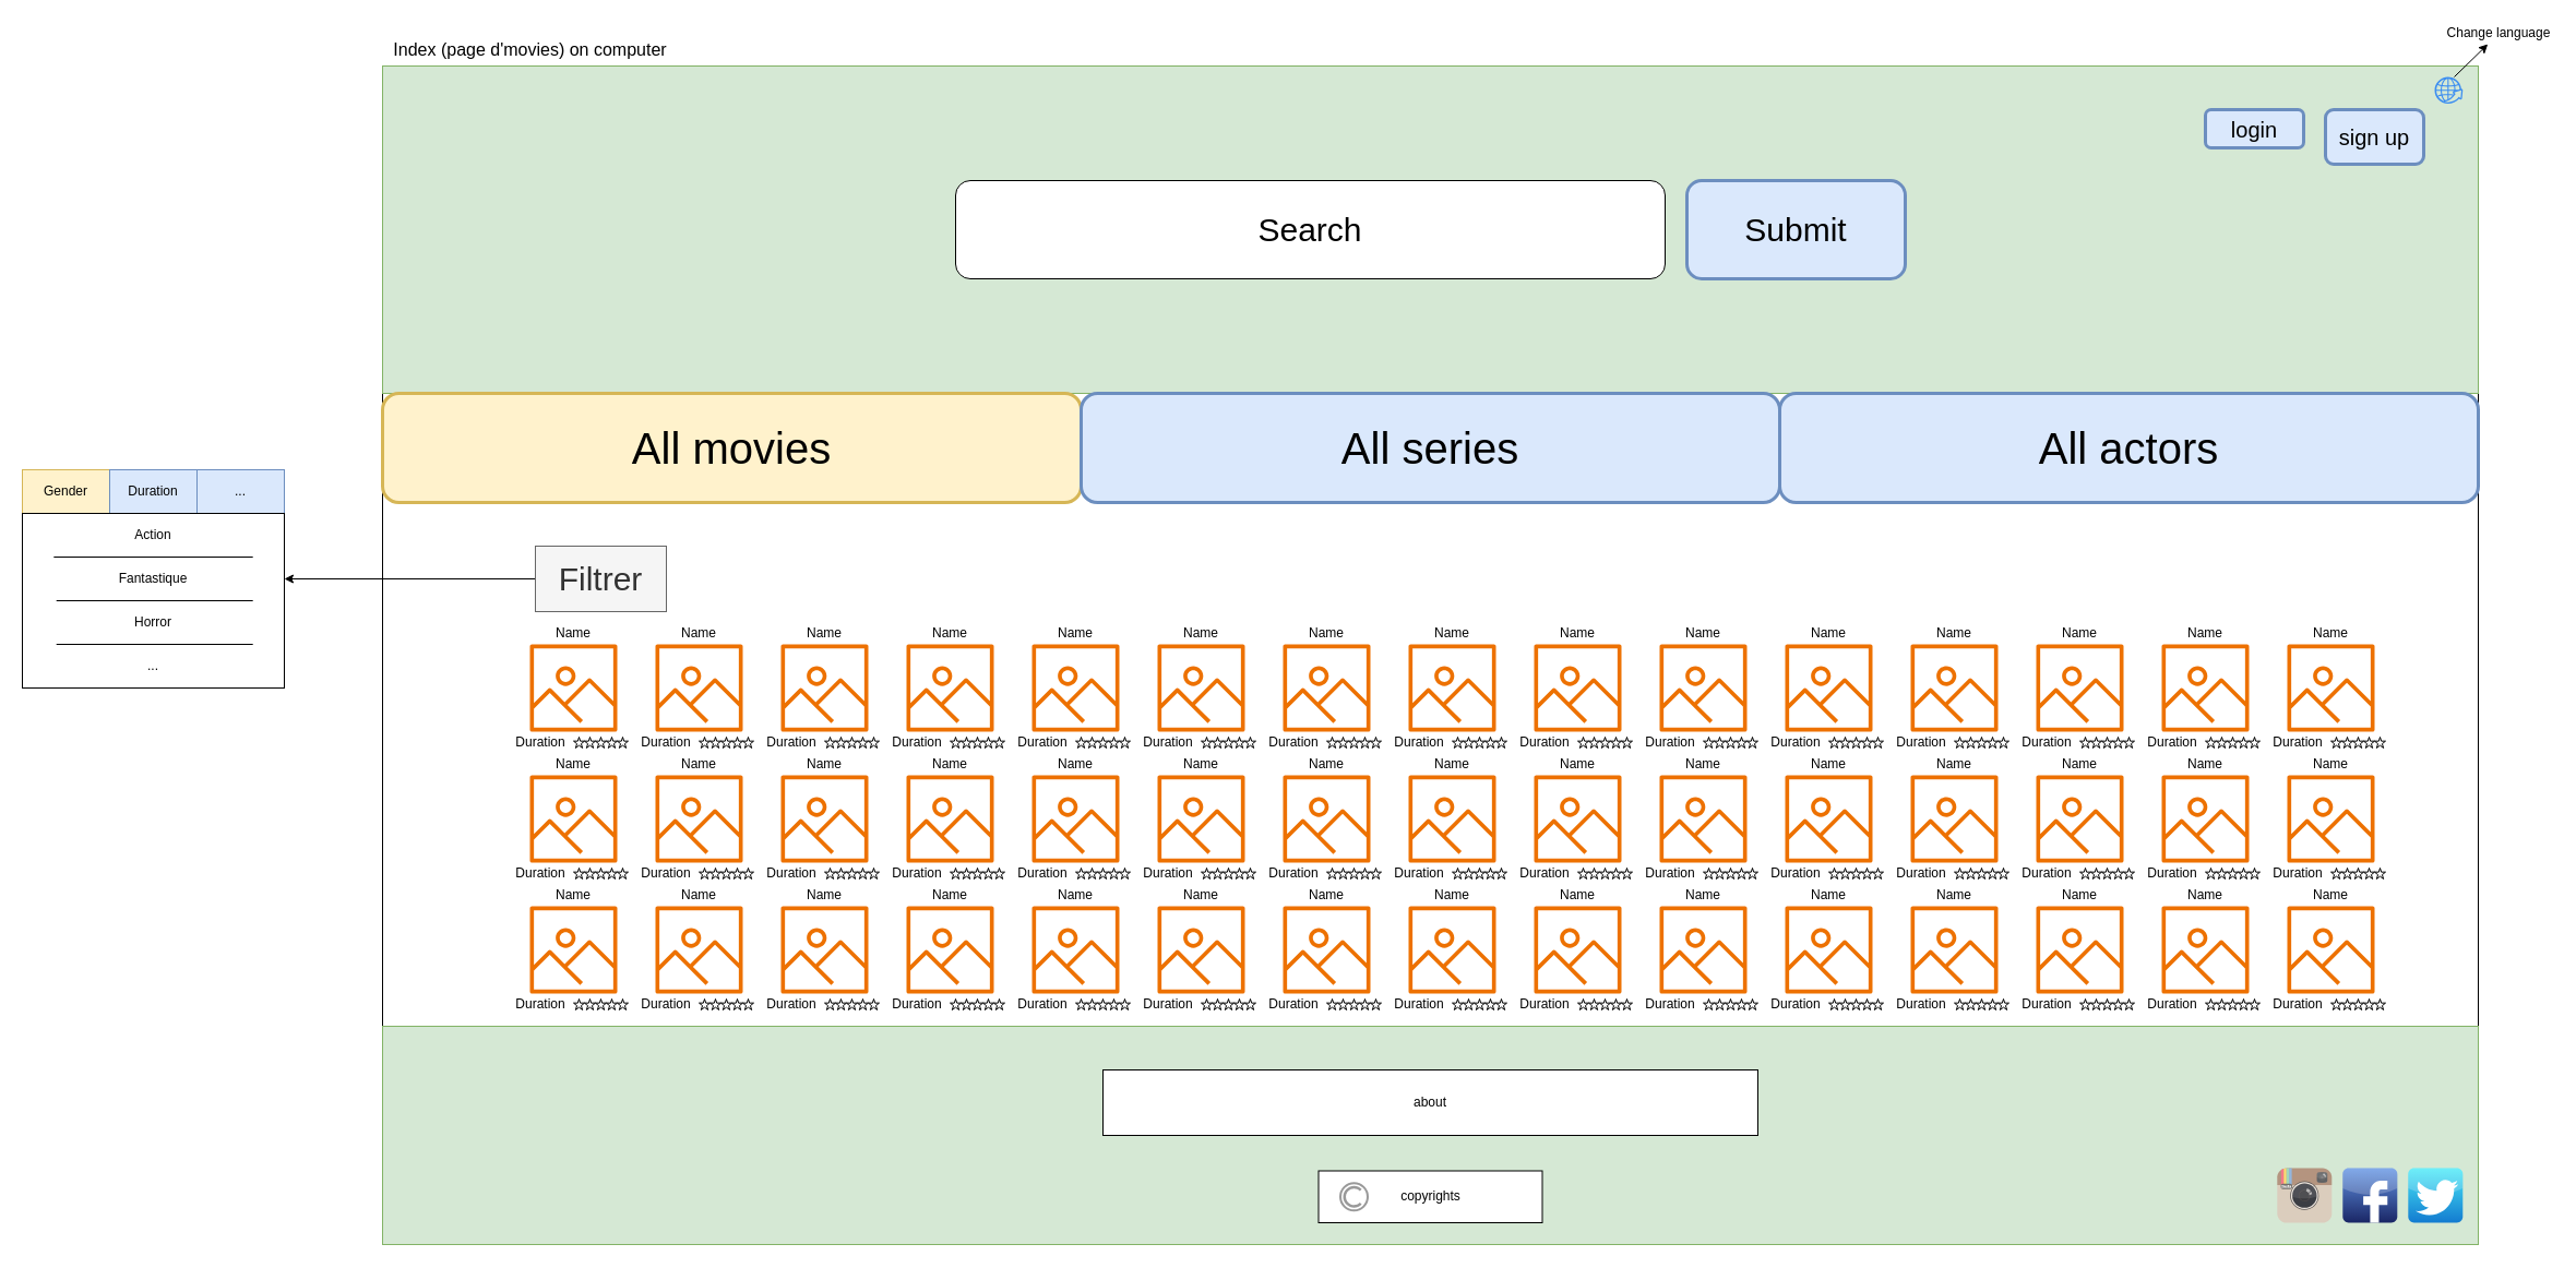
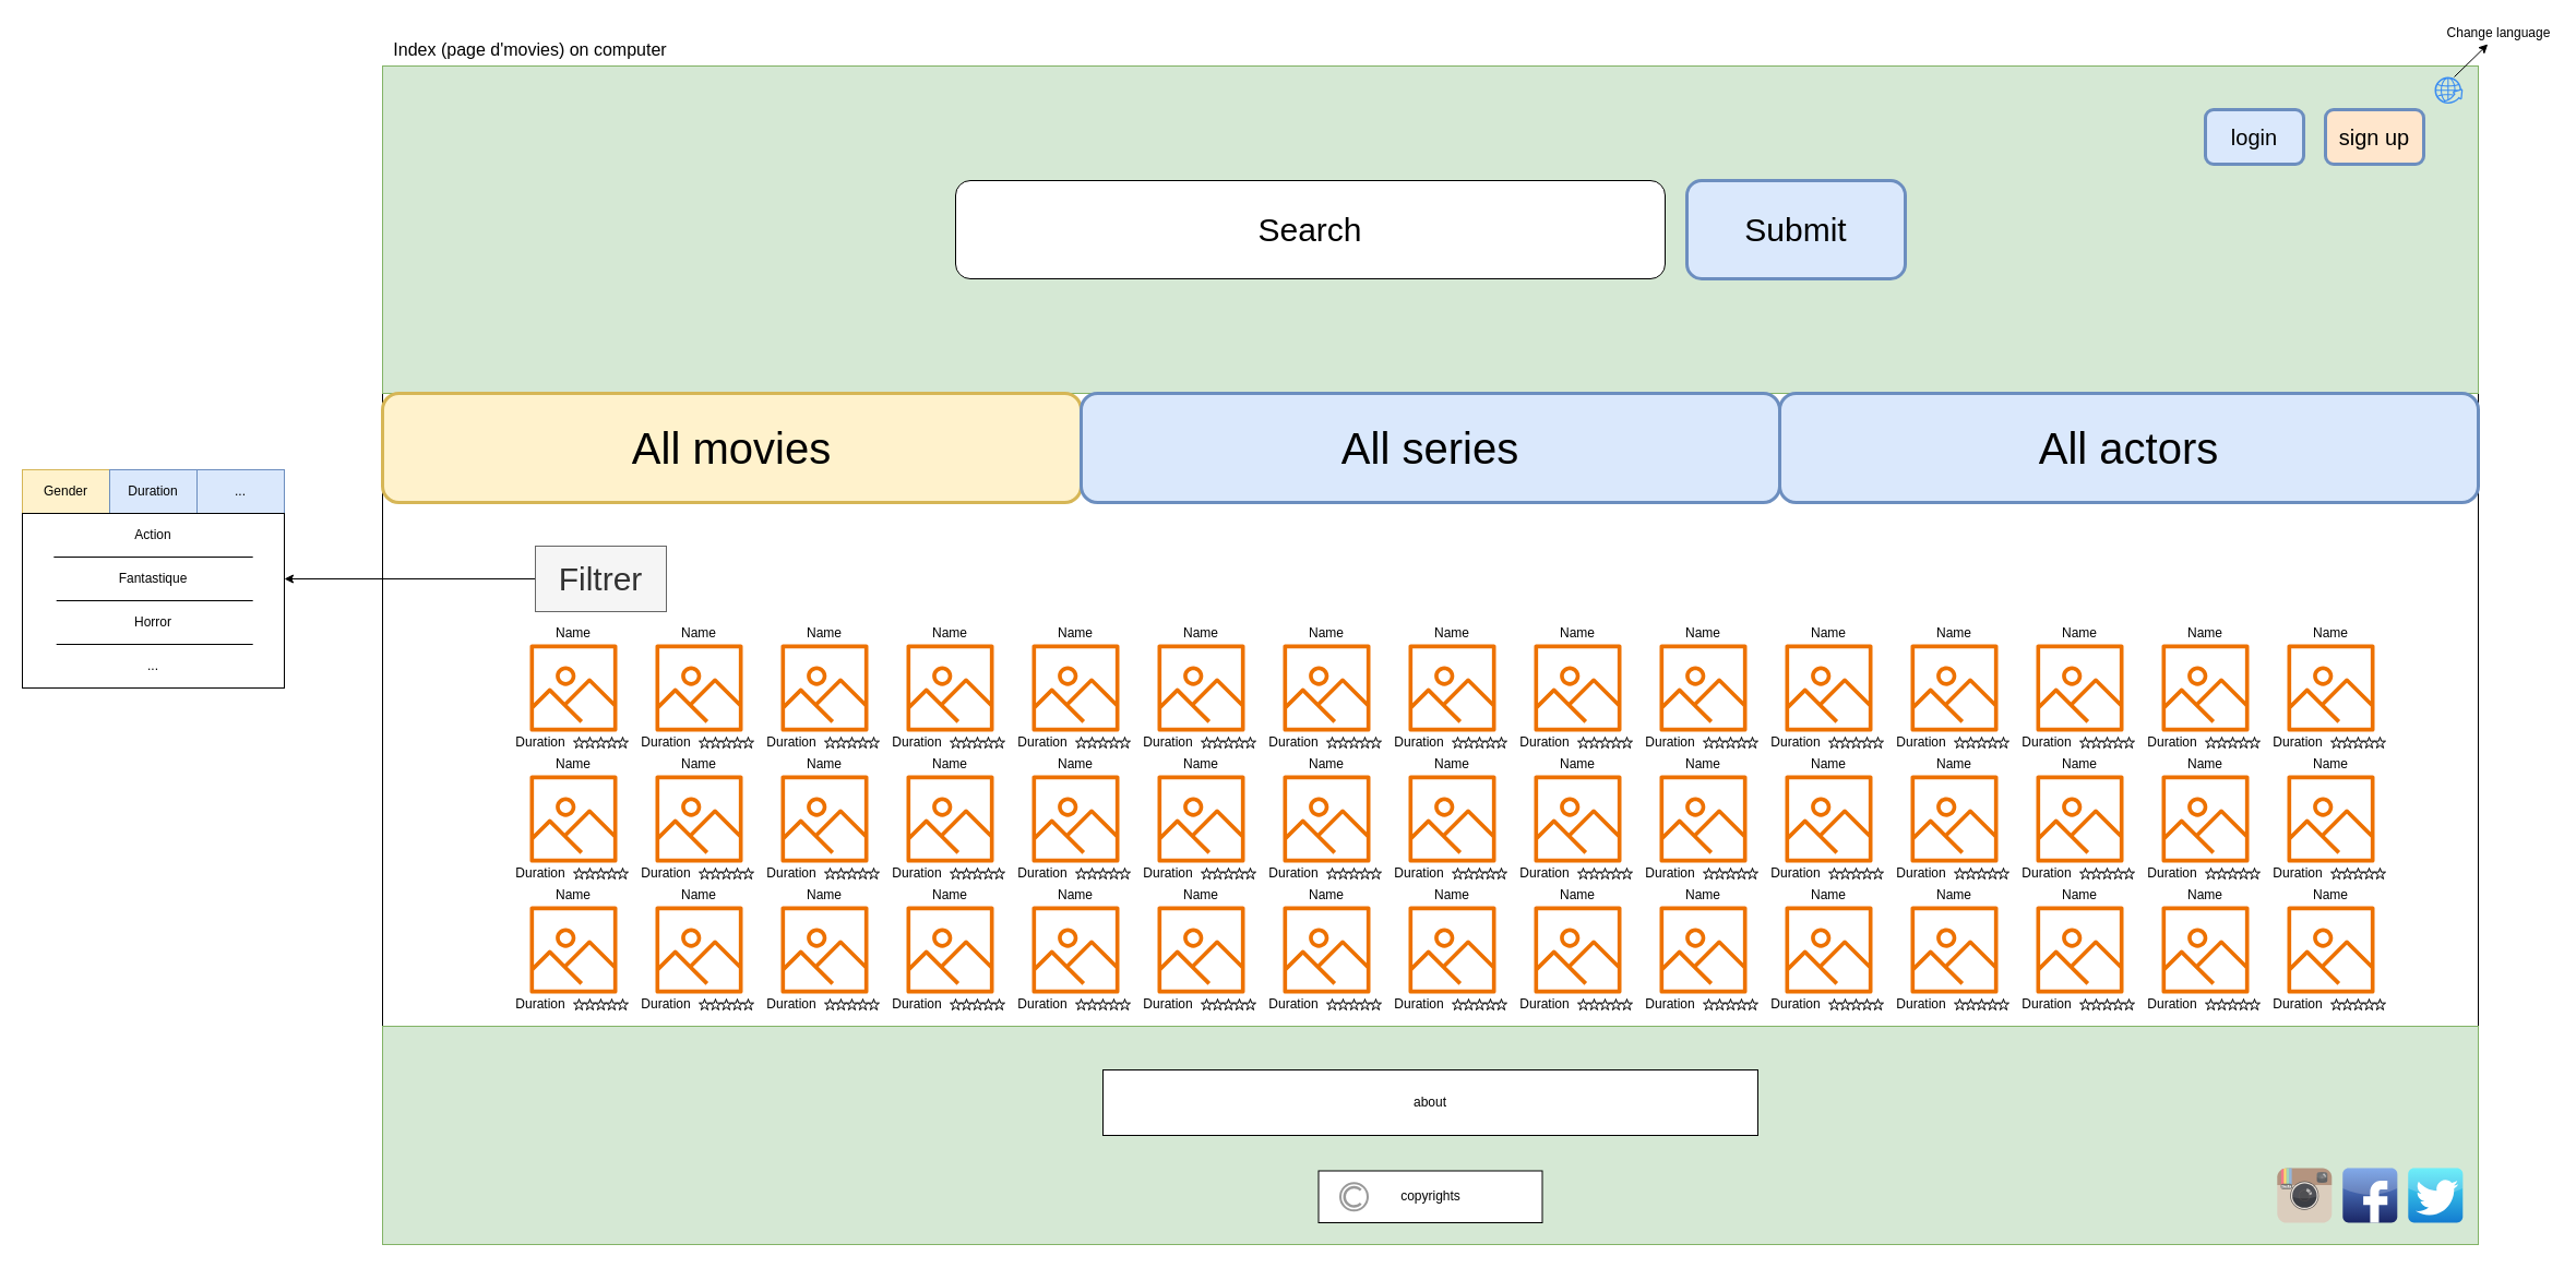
- <mxCell id="7" value="&lt;font style=&quot;font-size: 20px;&quot;&gt;login&lt;/font&gt;" style="rounded=1;whiteSpace=wrap;html=1;fillColor=#dae8fc;strokeColor=#6c8ebf;strokeWidth=3;" parent="1" vertex="1"><mxGeometry x="2020" y="100" width="90" height="35" as="geometry" /></mxCell>
+ <mxCell id="7" value="&lt;font style=&quot;font-size: 20px;&quot;&gt;login&lt;/font&gt;" style="rounded=1;whiteSpace=wrap;html=1;fillColor=#dae8fc;strokeColor=#6c8ebf;strokeWidth=3;" parent="1" vertex="1"><mxGeometry x="2020" y="100" width="90" height="50" as="geometry" /></mxCell>
- <mxCell id="8" value="&lt;font style=&quot;font-size: 20px;&quot;&gt;sign up&lt;/font&gt;" style="rounded=1;whiteSpace=wrap;html=1;fillColor=#dae8fc;strokeColor=#6c8ebf;strokeWidth=3;" parent="1" vertex="1"><mxGeometry x="2130" y="100" width="90" height="50" as="geometry" /></mxCell>
+ <mxCell id="8" value="&lt;font style=&quot;font-size: 20px;&quot;&gt;sign up&lt;/font&gt;" style="rounded=1;whiteSpace=wrap;html=1;fillColor=#ffe6cc;strokeColor=#6c8ebf;strokeWidth=3;" parent="1" vertex="1"><mxGeometry x="2130" y="100" width="90" height="50" as="geometry" /></mxCell>
